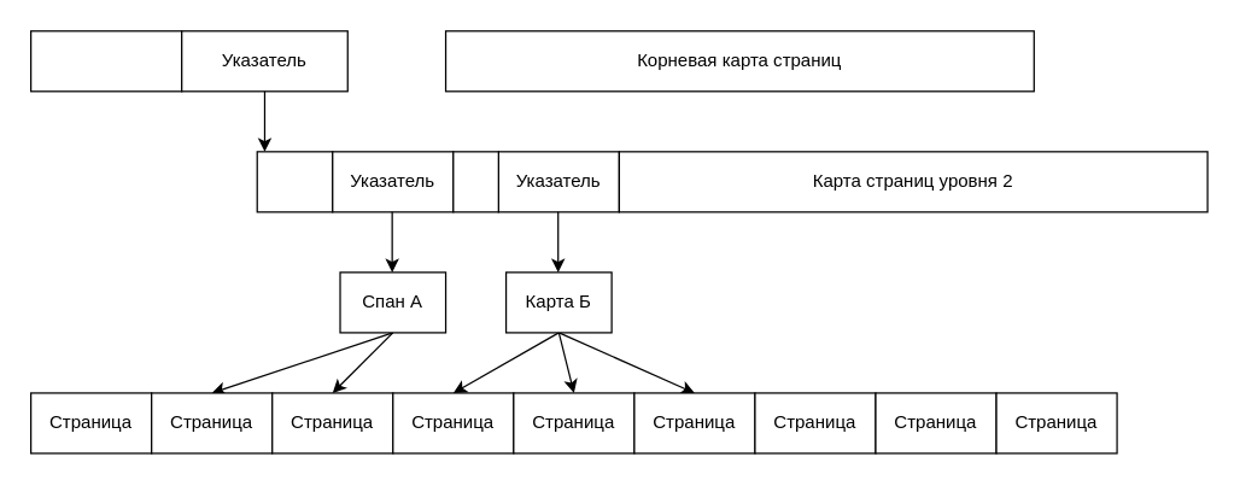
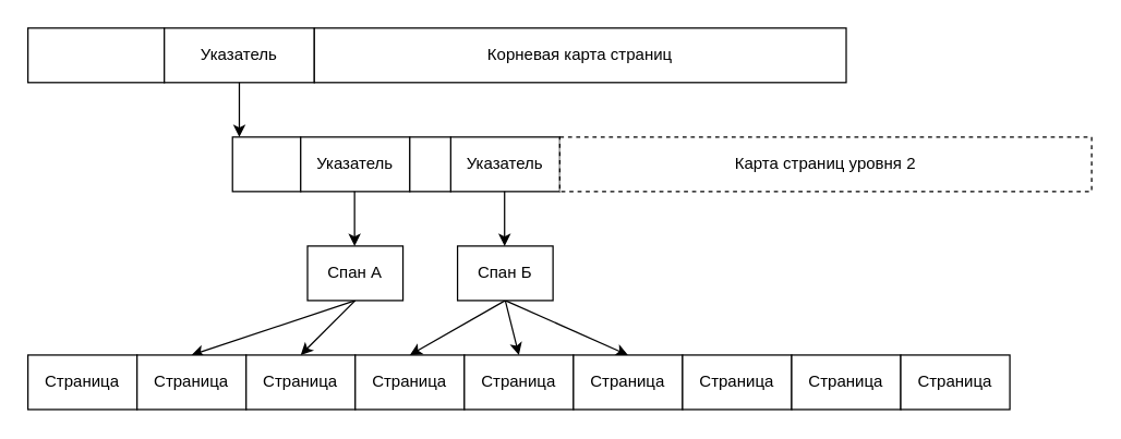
- <mxCell id="4" value="Корневая карта страниц" style="rounded=0;whiteSpace=wrap;html=1;" vertex="1" parent="1"><mxGeometry x="295" y="20" width="390" height="40" as="geometry" /></mxCell>
+ <mxCell id="4" value="Корневая карта страниц" style="rounded=0;whiteSpace=wrap;html=1;" vertex="1" parent="1"><mxGeometry x="230" y="20" width="390" height="40" as="geometry" /></mxCell>
- <mxCell id="10" value="Карта страниц уровня 2" style="rounded=0;whiteSpace=wrap;html=1;" vertex="1" parent="1"><mxGeometry x="410" y="100" width="390" height="40" as="geometry" /></mxCell>
+ <mxCell id="10" value="Карта страниц уровня 2" style="rounded=0;whiteSpace=wrap;html=1;dashed=1;" vertex="1" parent="1"><mxGeometry x="410" y="100" width="390" height="40" as="geometry" /></mxCell>
- <mxCell id="17" value="Карта Б" style="rounded=0;whiteSpace=wrap;html=1;" vertex="1" parent="1"><mxGeometry x="335" y="180" width="70" height="40" as="geometry" /></mxCell>
+ <mxCell id="17" value="Спан Б" style="rounded=0;whiteSpace=wrap;html=1;" vertex="1" parent="1"><mxGeometry x="335" y="180" width="70" height="40" as="geometry" /></mxCell>
